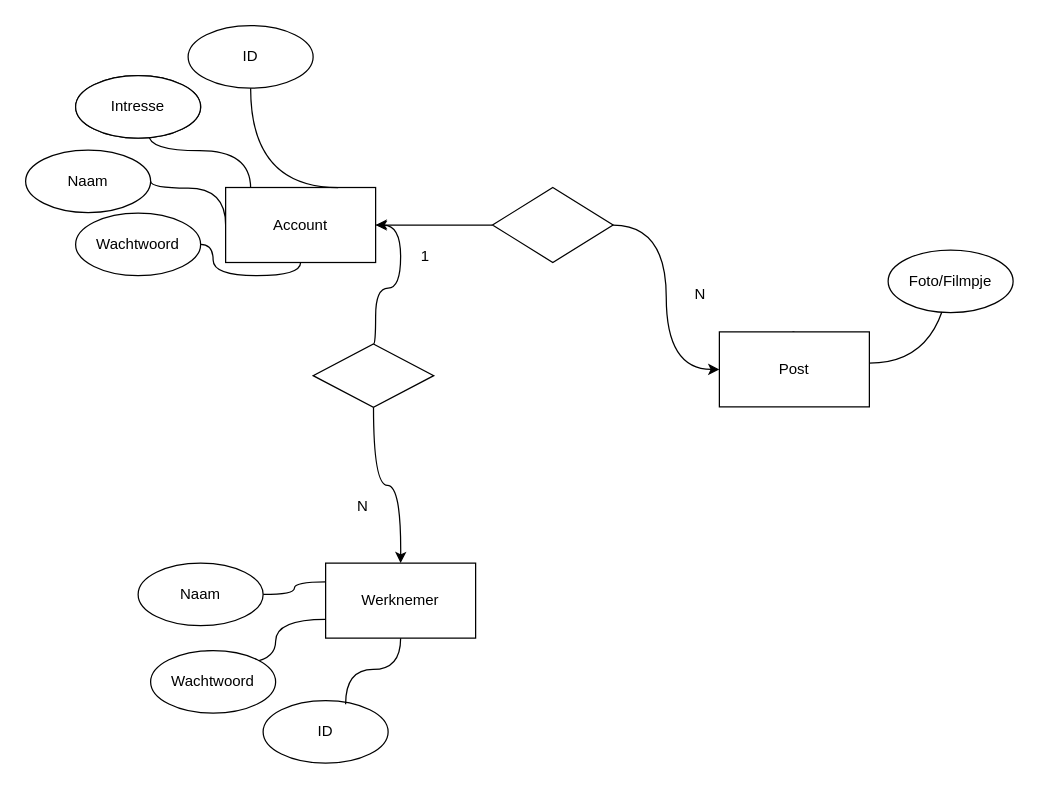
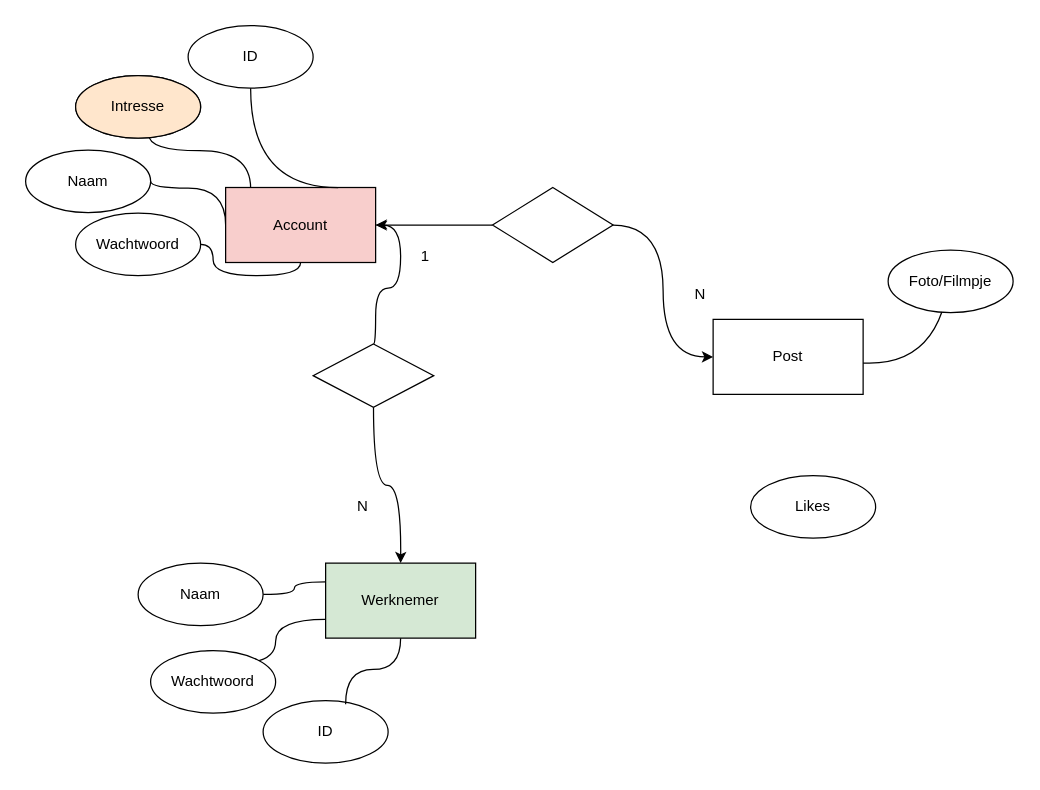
- <mxCell id="30" value="Intresse" style="ellipse;whiteSpace=wrap;html=1;" parent="1" vertex="1"><mxGeometry x="60" y="60" width="100" height="50" as="geometry" /></mxCell>
+ <mxCell id="30" value="Intresse" style="ellipse;whiteSpace=wrap;html=1;fillColor=#ffe6cc;" parent="1" vertex="1"><mxGeometry x="60" y="60" width="100" height="50" as="geometry" /></mxCell>
- <mxCell id="12" value="Account" style="rounded=0;whiteSpace=wrap;html=1;" parent="1" vertex="1"><mxGeometry x="180" y="149.5" width="120" height="60" as="geometry" /></mxCell>
+ <mxCell id="12" value="Account" style="rounded=0;whiteSpace=wrap;html=1;fillColor=#f8cecc;" parent="1" vertex="1"><mxGeometry x="180" y="149.5" width="120" height="60" as="geometry" /></mxCell>
- <mxCell id="3" value="Post" style="rounded=0;whiteSpace=wrap;html=1;" parent="1" vertex="1"><mxGeometry x="575" y="265" width="120" height="60" as="geometry" /></mxCell>
+ <mxCell id="3" value="Post" style="rounded=0;whiteSpace=wrap;html=1;" parent="1" vertex="1"><mxGeometry x="570" y="255" width="120" height="60" as="geometry" /></mxCell>
+ <mxCell id="11" value="Likes" style="ellipse;whiteSpace=wrap;html=1;" parent="1" vertex="1"><mxGeometry x="600" y="380" width="100" height="50" as="geometry" /></mxCell>
- <mxCell id="22" value="Werknemer" style="rounded=0;whiteSpace=wrap;html=1;" parent="1" vertex="1"><mxGeometry x="260" y="450" width="120" height="60" as="geometry" /></mxCell>
+ <mxCell id="22" value="Werknemer" style="rounded=0;whiteSpace=wrap;html=1;fillColor=#d5e8d4;" parent="1" vertex="1"><mxGeometry x="260" y="450" width="120" height="60" as="geometry" /></mxCell>
